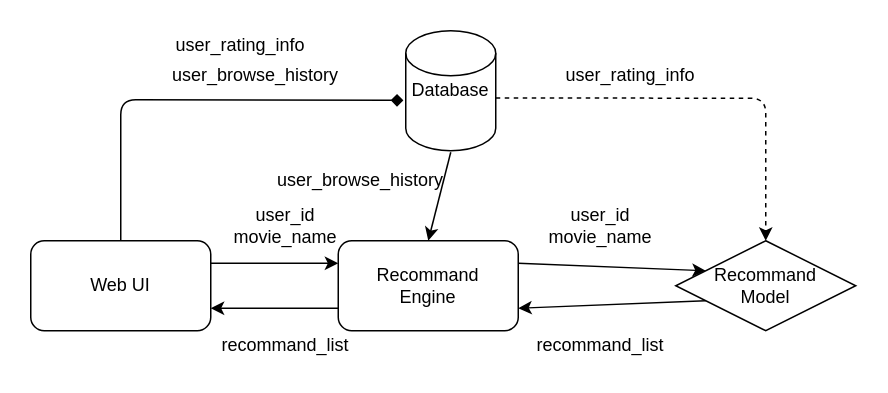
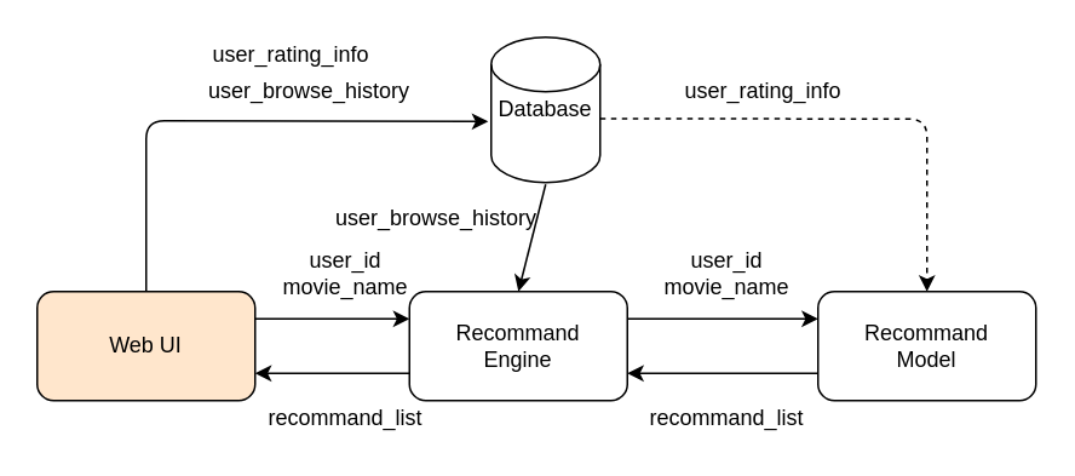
- <mxCell id="18" value="" style="endArrow=diamond;html=1;exitX=0.5;exitY=0;exitDx=0;exitDy=0;entryX=-0.027;entryY=0.58;entryDx=0;entryDy=0;entryPerimeter=0;" edge="1" parent="1" source="13" target="4"><mxGeometry width="50" height="50" relative="1" as="geometry"><mxPoint x="70" y="160" as="sourcePoint" /><mxPoint x="120" y="110" as="targetPoint" /><Array as="points"><mxPoint x="80" y="66" /></Array></mxGeometry></mxCell>
+ <mxCell id="18" value="" style="endArrow=classic;html=1;exitX=0.5;exitY=0;exitDx=0;exitDy=0;entryX=-0.027;entryY=0.58;entryDx=0;entryDy=0;entryPerimeter=0;" edge="1" parent="1" source="13" target="4"><mxGeometry width="50" height="50" relative="1" as="geometry"><mxPoint x="70" y="160" as="sourcePoint" /><mxPoint x="120" y="110" as="targetPoint" /><Array as="points"><mxPoint x="80" y="66" /></Array></mxGeometry></mxCell>
- <mxCell id="13" value="Web UI" style="rounded=1;whiteSpace=wrap;html=1;" vertex="1" parent="1"><mxGeometry x="20" y="160" width="120" height="60" as="geometry" /></mxCell>
+ <mxCell id="13" value="Web UI" style="rounded=1;whiteSpace=wrap;html=1;fillColor=#ffe6cc;" vertex="1" parent="1"><mxGeometry x="20" y="160" width="120" height="60" as="geometry" /></mxCell>
- <mxCell id="2" value="Recommand&lt;br&gt;Model" style="rhombus;whiteSpace=wrap;html=1;" vertex="1" parent="1"><mxGeometry x="450" y="160" width="120" height="60" as="geometry" /></mxCell>
+ <mxCell id="2" value="Recommand&lt;br&gt;Model" style="rounded=1;whiteSpace=wrap;html=1;" vertex="1" parent="1"><mxGeometry x="450" y="160" width="120" height="60" as="geometry" /></mxCell>
